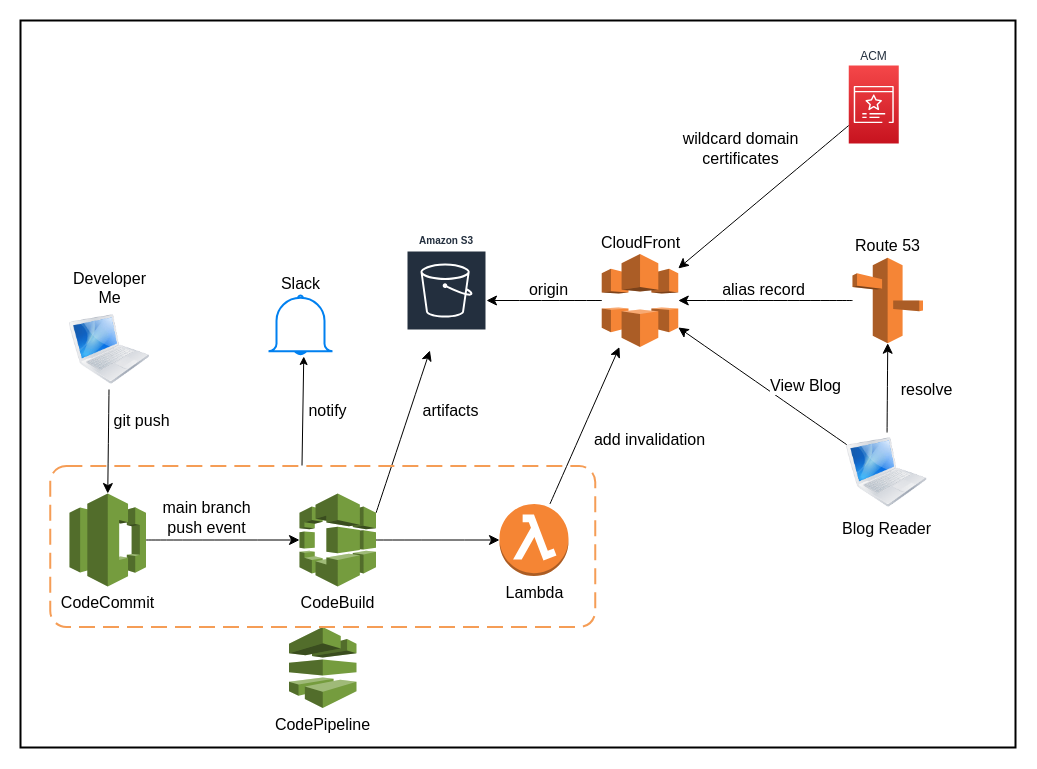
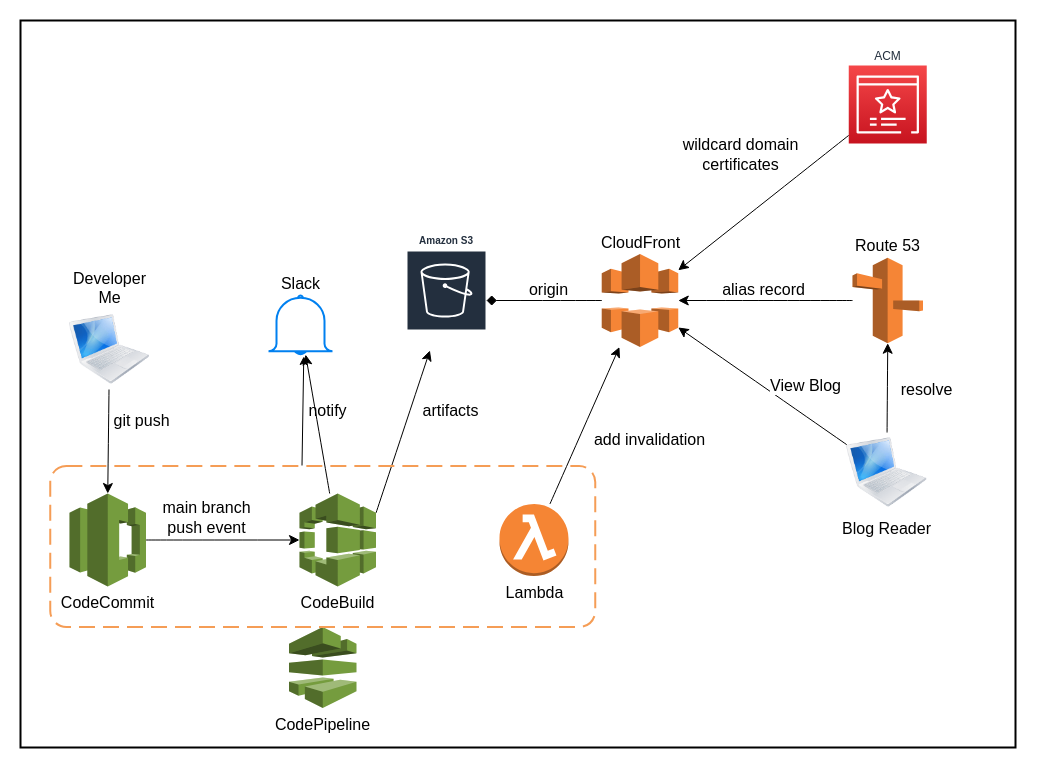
- <mxCell id="33" value="ACM" style="sketch=0;points=[[0,0,0],[0.25,0,0],[0.5,0,0],[0.75,0,0],[1,0,0],[0,1,0],[0.25,1,0],[0.5,1,0],[0.75,1,0],[1,1,0],[0,0.25,0],[0,0.5,0],[0,0.75,0],[1,0.25,0],[1,0.5,0],[1,0.75,0]];outlineConnect=0;fontColor=#232F3E;gradientColor=#F54749;gradientDirection=north;fillColor=#C7131F;strokeColor=#ffffff;dashed=0;verticalLabelPosition=top;verticalAlign=bottom;align=center;html=1;fontSize=12;fontStyle=0;aspect=fixed;shape=mxgraph.aws4.resourceIcon;resIcon=mxgraph.aws4.certificate_manager_3;labelPosition=center;" parent="1" vertex="1"><mxGeometry x="848.25" y="65" width="50" height="78" as="geometry" /></mxCell>
+ <mxCell id="33" value="ACM" style="sketch=0;points=[[0,0,0],[0.25,0,0],[0.5,0,0],[0.75,0,0],[1,0,0],[0,1,0],[0.25,1,0],[0.5,1,0],[0.75,1,0],[1,1,0],[0,0.25,0],[0,0.5,0],[0,0.75,0],[1,0.25,0],[1,0.5,0],[1,0.75,0]];outlineConnect=0;fontColor=#232F3E;gradientColor=#F54749;gradientDirection=north;fillColor=#C7131F;strokeColor=#ffffff;dashed=0;verticalLabelPosition=top;verticalAlign=bottom;align=center;html=1;fontSize=12;fontStyle=0;aspect=fixed;shape=mxgraph.aws4.resourceIcon;resIcon=mxgraph.aws4.certificate_manager_3;labelPosition=center;" parent="1" vertex="1"><mxGeometry x="848.25" y="65" width="78" height="78" as="geometry" /></mxCell>
- <mxCell id="17" style="edgeStyle=none;curved=1;rounded=0;orthogonalLoop=1;jettySize=auto;html=1;fontSize=12;startSize=8;endSize=8;" parent="1" source="19" target="13" edge="1"><mxGeometry relative="1" as="geometry" /></mxCell>
+ <mxCell id="17" style="edgeStyle=none;curved=1;rounded=0;orthogonalLoop=1;jettySize=auto;html=1;fontSize=12;startSize=8;endSize=8;endArrow=diamond;" parent="1" source="19" target="13" edge="1"><mxGeometry relative="1" as="geometry" /></mxCell>
- <mxCell id="11" style="edgeStyle=none;curved=1;rounded=0;orthogonalLoop=1;jettySize=auto;html=1;entryX=0;entryY=0.5;entryDx=0;entryDy=0;entryPerimeter=0;fontSize=12;startSize=8;endSize=8;" parent="1" source="12" target="25" edge="1"><mxGeometry relative="1" as="geometry"><mxPoint x="511" y="539.5" as="targetPoint" /></mxGeometry></mxCell>
+ <mxCell id="11" style="edgeStyle=none;curved=1;rounded=0;orthogonalLoop=1;jettySize=auto;html=1;fontSize=12;startSize=8;endSize=8;" parent="1" source="12" target="34" edge="1"><mxGeometry relative="1" as="geometry"><mxPoint x="511" y="539.5" as="targetPoint" /></mxGeometry></mxCell>
